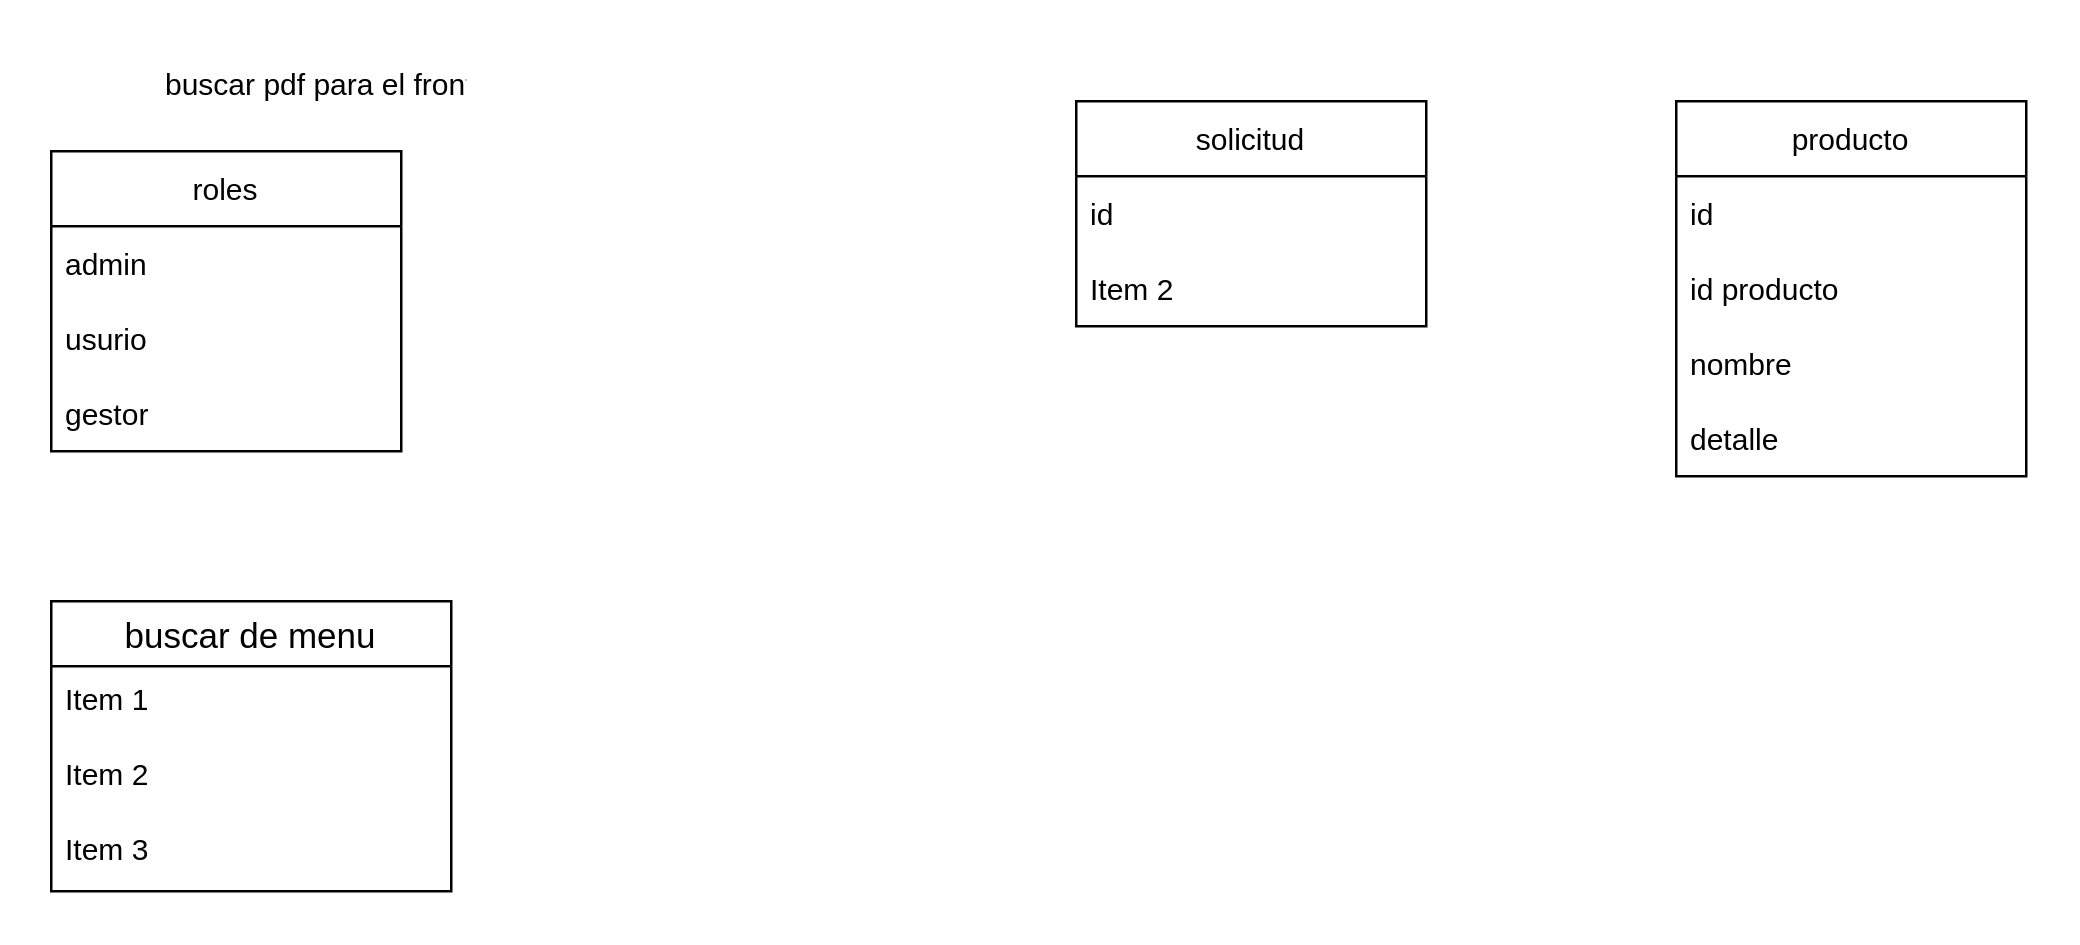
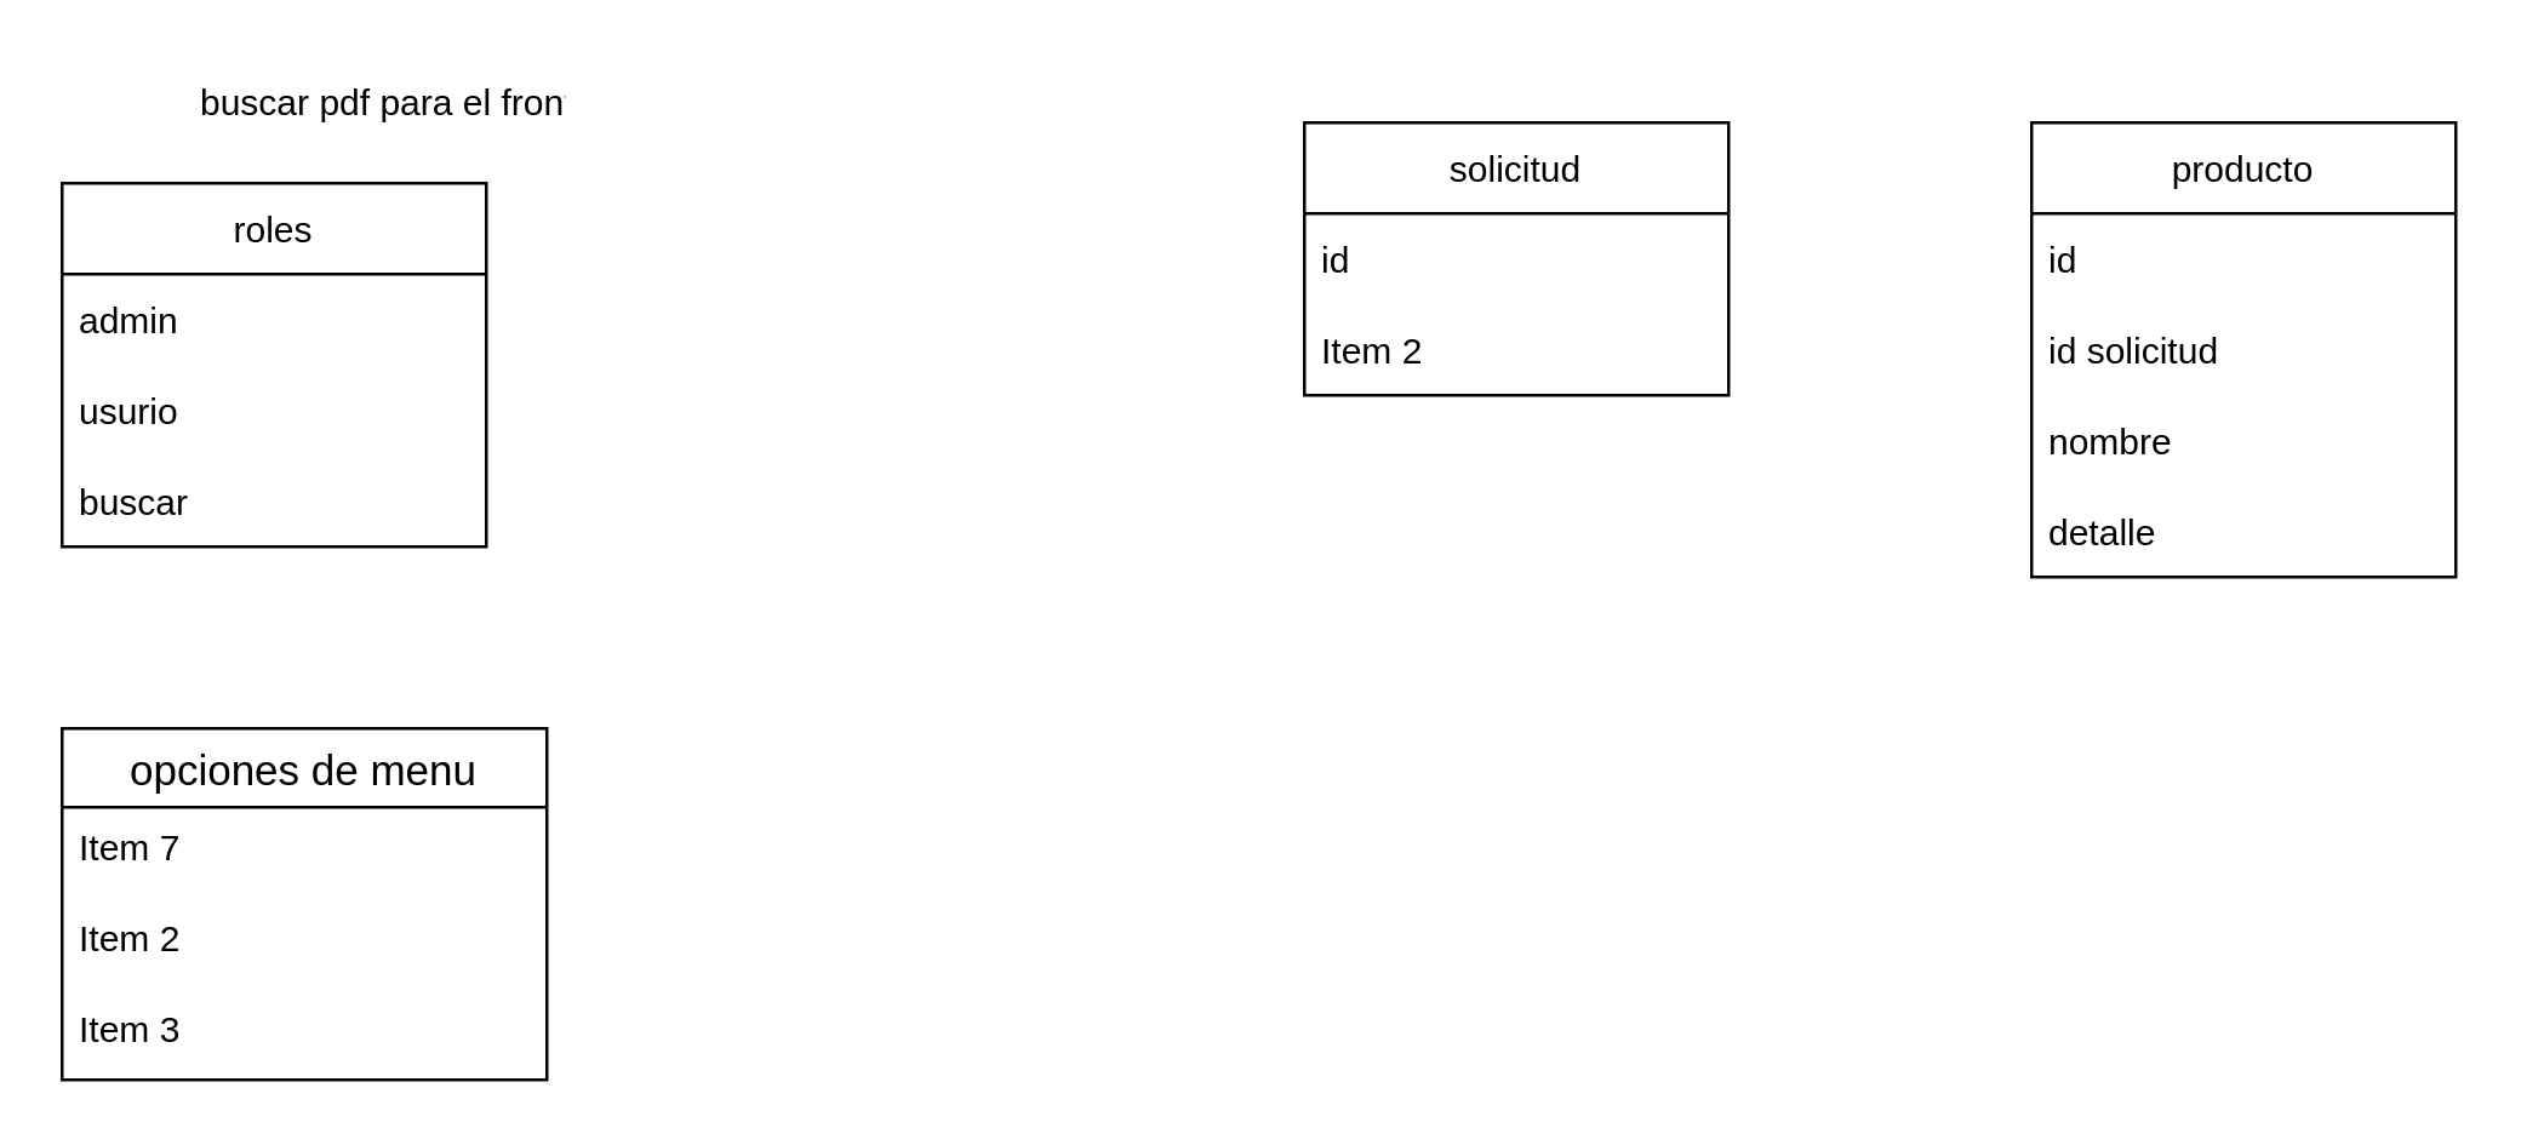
- <mxCell id="7" value="id producto" style="text;strokeColor=none;fillColor=none;align=left;verticalAlign=middle;spacingLeft=4;spacingRight=4;overflow=hidden;points=[[0,0.5],[1,0.5]];portConstraint=eastwest;rotatable=0;" parent="5" vertex="1"><mxGeometry y="60" width="140" height="30" as="geometry" /></mxCell>
+ <mxCell id="7" value="id solicitud" style="text;strokeColor=none;fillColor=none;align=left;verticalAlign=middle;spacingLeft=4;spacingRight=4;overflow=hidden;points=[[0,0.5],[1,0.5]];portConstraint=eastwest;rotatable=0;" parent="5" vertex="1"><mxGeometry y="60" width="140" height="30" as="geometry" /></mxCell>
- <mxCell id="13" value="gestor" style="text;strokeColor=none;fillColor=none;align=left;verticalAlign=middle;spacingLeft=4;spacingRight=4;overflow=hidden;points=[[0,0.5],[1,0.5]];portConstraint=eastwest;rotatable=0;" parent="10" vertex="1"><mxGeometry y="90" width="140" height="30" as="geometry" /></mxCell>
+ <mxCell id="13" value="buscar" style="text;strokeColor=none;fillColor=none;align=left;verticalAlign=middle;spacingLeft=4;spacingRight=4;overflow=hidden;points=[[0,0.5],[1,0.5]];portConstraint=eastwest;rotatable=0;" parent="10" vertex="1"><mxGeometry y="90" width="140" height="30" as="geometry" /></mxCell>
- <mxCell id="15" value="buscar de menu" style="swimlane;fontStyle=0;childLayout=stackLayout;horizontal=1;startSize=26;horizontalStack=0;resizeParent=1;resizeParentMax=0;resizeLast=0;collapsible=1;marginBottom=0;align=center;fontSize=14;" parent="1" vertex="1"><mxGeometry x="20" y="240" width="160" height="116" as="geometry" /></mxCell>
+ <mxCell id="15" value="opciones de menu" style="swimlane;fontStyle=0;childLayout=stackLayout;horizontal=1;startSize=26;horizontalStack=0;resizeParent=1;resizeParentMax=0;resizeLast=0;collapsible=1;marginBottom=0;align=center;fontSize=14;" parent="1" vertex="1"><mxGeometry x="20" y="240" width="160" height="116" as="geometry" /></mxCell>
- <mxCell id="16" value="Item 1" style="text;strokeColor=none;fillColor=none;spacingLeft=4;spacingRight=4;overflow=hidden;rotatable=0;points=[[0,0.5],[1,0.5]];portConstraint=eastwest;fontSize=12;" parent="15" vertex="1"><mxGeometry y="26" width="160" height="30" as="geometry" /></mxCell>
+ <mxCell id="16" value="Item 7" style="text;strokeColor=none;fillColor=none;spacingLeft=4;spacingRight=4;overflow=hidden;rotatable=0;points=[[0,0.5],[1,0.5]];portConstraint=eastwest;fontSize=12;" parent="15" vertex="1"><mxGeometry y="26" width="160" height="30" as="geometry" /></mxCell>
